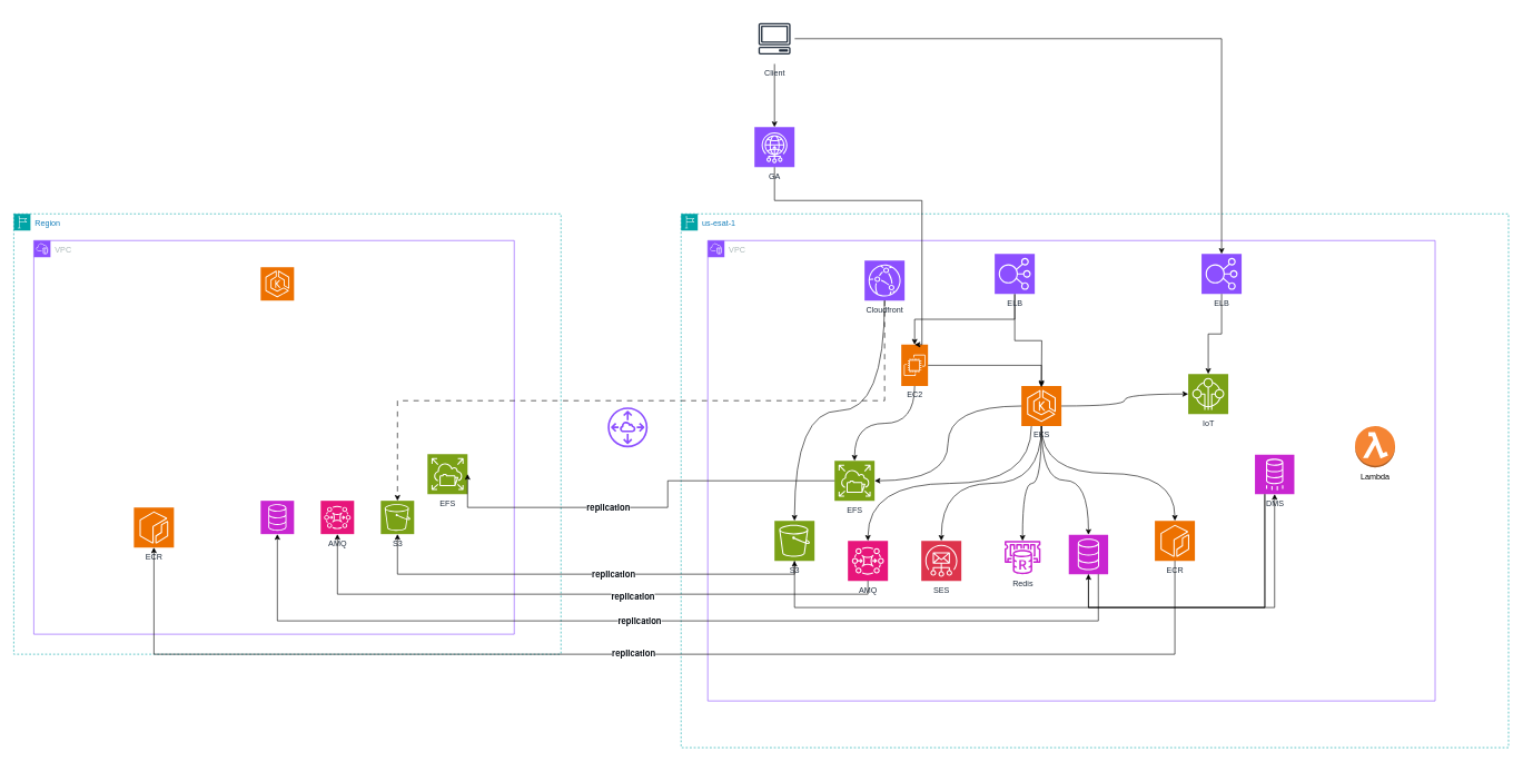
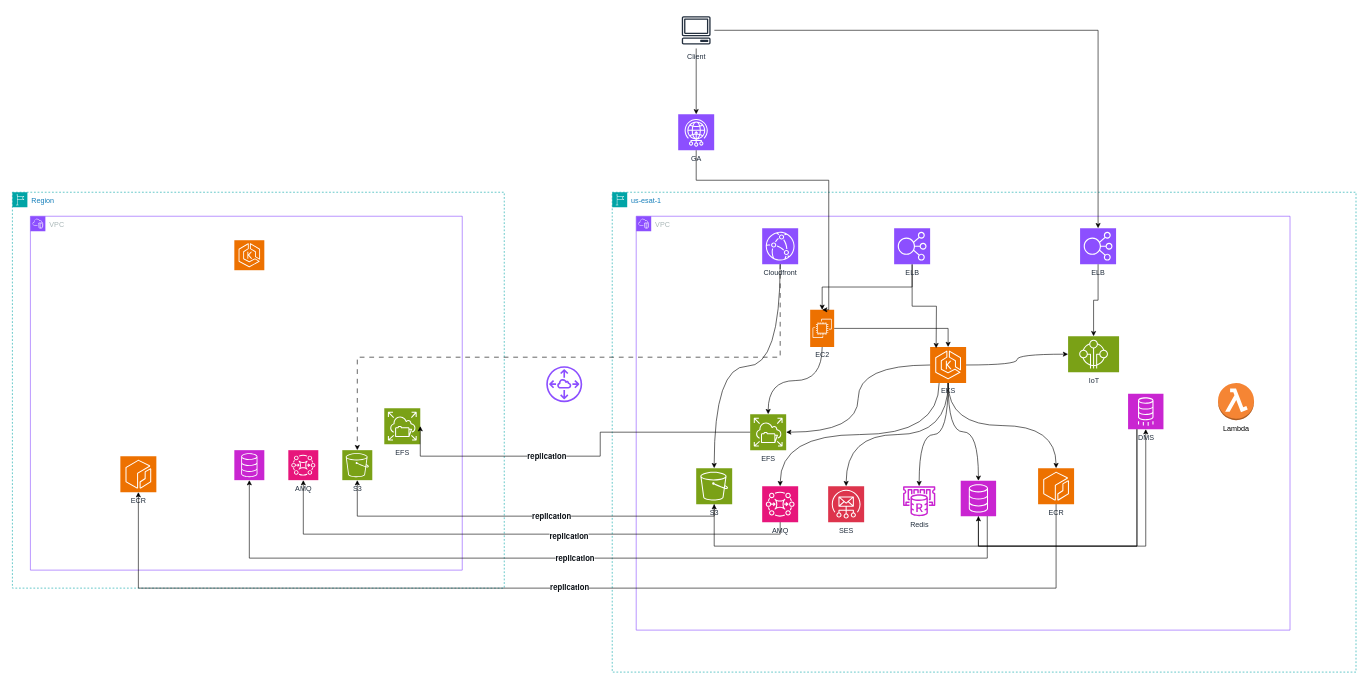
- <mxCell id="48" value="Client" style="sketch=0;outlineConnect=0;fontColor=#232F3E;gradientColor=none;strokeColor=#232F3E;fillColor=#ffffff;dashed=0;verticalLabelPosition=bottom;verticalAlign=top;align=center;html=1;fontSize=12;fontStyle=0;aspect=fixed;shape=mxgraph.aws4.resourceIcon;resIcon=mxgraph.aws4.client;" parent="1" vertex="1"><mxGeometry x="1130" y="20" width="60" height="75" as="geometry" /></mxCell>
+ <mxCell id="48" value="Client" style="sketch=0;outlineConnect=0;fontColor=#232F3E;gradientColor=none;strokeColor=#232F3E;fillColor=#ffffff;dashed=0;verticalLabelPosition=bottom;verticalAlign=top;align=center;html=1;fontSize=12;fontStyle=0;aspect=fixed;shape=mxgraph.aws4.resourceIcon;resIcon=mxgraph.aws4.client;" parent="1" vertex="1"><mxGeometry x="1130" y="20" width="60" height="60" as="geometry" /></mxCell>
- <mxCell id="11" value="Cloudfront" style="sketch=0;points=[[0,0,0],[0.25,0,0],[0.5,0,0],[0.75,0,0],[1,0,0],[0,1,0],[0.25,1,0],[0.5,1,0],[0.75,1,0],[1,1,0],[0,0.25,0],[0,0.5,0],[0,0.75,0],[1,0.25,0],[1,0.5,0],[1,0.75,0]];outlineConnect=0;fontColor=#232F3E;fillColor=#8C4FFF;strokeColor=#ffffff;dashed=0;verticalLabelPosition=bottom;verticalAlign=top;align=center;html=1;fontSize=12;fontStyle=0;aspect=fixed;shape=mxgraph.aws4.resourceIcon;resIcon=mxgraph.aws4.cloudfront;" parent="3" vertex="1"><mxGeometry x="235" y="30" width="60" height="60" as="geometry" /></mxCell>
+ <mxCell id="11" value="Cloudfront" style="sketch=0;points=[[0,0,0],[0.25,0,0],[0.5,0,0],[0.75,0,0],[1,0,0],[0,1,0],[0.25,1,0],[0.5,1,0],[0.75,1,0],[1,1,0],[0,0.25,0],[0,0.5,0],[0,0.75,0],[1,0.25,0],[1,0.5,0],[1,0.75,0]];outlineConnect=0;fontColor=#232F3E;fillColor=#8C4FFF;strokeColor=#ffffff;dashed=0;verticalLabelPosition=bottom;verticalAlign=top;align=center;html=1;fontSize=12;fontStyle=0;aspect=fixed;shape=mxgraph.aws4.resourceIcon;resIcon=mxgraph.aws4.cloudfront;" parent="3" vertex="1"><mxGeometry x="210" y="20" width="60" height="60" as="geometry" /></mxCell>
- <mxCell id="12" value="IoT" style="sketch=0;points=[[0,0,0],[0.25,0,0],[0.5,0,0],[0.75,0,0],[1,0,0],[0,1,0],[0.25,1,0],[0.5,1,0],[0.75,1,0],[1,1,0],[0,0.25,0],[0,0.5,0],[0,0.75,0],[1,0.25,0],[1,0.5,0],[1,0.75,0]];outlineConnect=0;fontColor=#232F3E;fillColor=#7AA116;strokeColor=#ffffff;dashed=0;verticalLabelPosition=bottom;verticalAlign=top;align=center;html=1;fontSize=12;fontStyle=0;aspect=fixed;shape=mxgraph.aws4.resourceIcon;resIcon=mxgraph.aws4.internet_of_things;" parent="3" vertex="1"><mxGeometry x="720" y="200" width="60" height="60" as="geometry" /></mxCell>
+ <mxCell id="12" value="IoT" style="sketch=0;points=[[0,0,0],[0.25,0,0],[0.5,0,0],[0.75,0,0],[1,0,0],[0,1,0],[0.25,1,0],[0.5,1,0],[0.75,1,0],[1,1,0],[0,0.25,0],[0,0.5,0],[0,0.75,0],[1,0.25,0],[1,0.5,0],[1,0.75,0]];outlineConnect=0;fontColor=#232F3E;fillColor=#7AA116;strokeColor=#ffffff;dashed=0;verticalLabelPosition=bottom;verticalAlign=top;align=center;html=1;fontSize=12;fontStyle=0;aspect=fixed;shape=mxgraph.aws4.resourceIcon;resIcon=mxgraph.aws4.internet_of_things;" parent="3" vertex="1"><mxGeometry x="720" y="200" width="85" height="60" as="geometry" /></mxCell>
- <mxCell id="7" value="EKS" style="sketch=0;points=[[0,0,0],[0.25,0,0],[0.5,0,0],[0.75,0,0],[1,0,0],[0,1,0],[0.25,1,0],[0.5,1,0],[0.75,1,0],[1,1,0],[0,0.25,0],[0,0.5,0],[0,0.75,0],[1,0.25,0],[1,0.5,0],[1,0.75,0]];outlineConnect=0;fontColor=#232F3E;fillColor=#ED7100;strokeColor=#ffffff;dashed=0;verticalLabelPosition=bottom;verticalAlign=top;align=center;html=1;fontSize=12;fontStyle=0;aspect=fixed;shape=mxgraph.aws4.resourceIcon;resIcon=mxgraph.aws4.eks;" parent="3" vertex="1"><mxGeometry x="470" y="218" width="60" height="60" as="geometry" /></mxCell>
+ <mxCell id="7" value="EKS" style="sketch=0;points=[[0,0,0],[0.25,0,0],[0.5,0,0],[0.75,0,0],[1,0,0],[0,1,0],[0.25,1,0],[0.5,1,0],[0.75,1,0],[1,1,0],[0,0.25,0],[0,0.5,0],[0,0.75,0],[1,0.25,0],[1,0.5,0],[1,0.75,0]];outlineConnect=0;fontColor=#232F3E;fillColor=#ED7100;strokeColor=#ffffff;dashed=0;verticalLabelPosition=bottom;verticalAlign=top;align=center;html=1;fontSize=12;fontStyle=0;aspect=fixed;shape=mxgraph.aws4.resourceIcon;resIcon=mxgraph.aws4.eks;" parent="3" vertex="1"><mxGeometry x="490" y="218" width="60" height="60" as="geometry" /></mxCell>
- <mxCell id="28" value="DMS" style="sketch=0;points=[[0,0,0],[0.25,0,0],[0.5,0,0],[0.75,0,0],[1,0,0],[0,1,0],[0.25,1,0],[0.5,1,0],[0.75,1,0],[1,1,0],[0,0.25,0],[0,0.5,0],[0,0.75,0],[1,0.25,0],[1,0.5,0],[1,0.75,0]];outlineConnect=0;fontColor=#232F3E;fillColor=#C925D1;strokeColor=#ffffff;dashed=0;verticalLabelPosition=bottom;verticalAlign=top;align=center;html=1;fontSize=12;fontStyle=0;aspect=fixed;shape=mxgraph.aws4.resourceIcon;resIcon=mxgraph.aws4.database_migration_service;" parent="3" vertex="1"><mxGeometry x="820" y="321" width="59" height="59" as="geometry" /></mxCell>
+ <mxCell id="28" value="DMS" style="sketch=0;points=[[0,0,0],[0.25,0,0],[0.5,0,0],[0.75,0,0],[1,0,0],[0,1,0],[0.25,1,0],[0.5,1,0],[0.75,1,0],[1,1,0],[0,0.25,0],[0,0.5,0],[0,0.75,0],[1,0.25,0],[1,0.5,0],[1,0.75,0]];outlineConnect=0;fontColor=#232F3E;fillColor=#C925D1;strokeColor=#ffffff;dashed=0;verticalLabelPosition=bottom;verticalAlign=top;align=center;html=1;fontSize=12;fontStyle=0;aspect=fixed;shape=mxgraph.aws4.resourceIcon;resIcon=mxgraph.aws4.database_migration_service;" parent="3" vertex="1"><mxGeometry x="820" y="296" width="59" height="59" as="geometry" /></mxCell>
